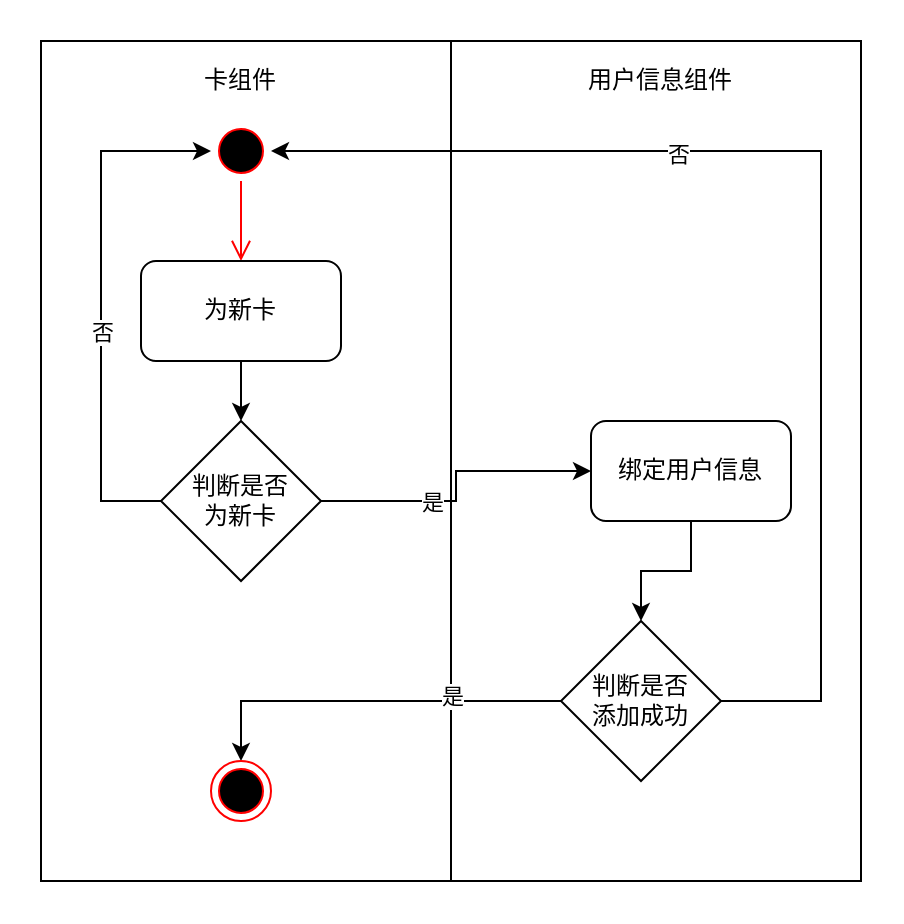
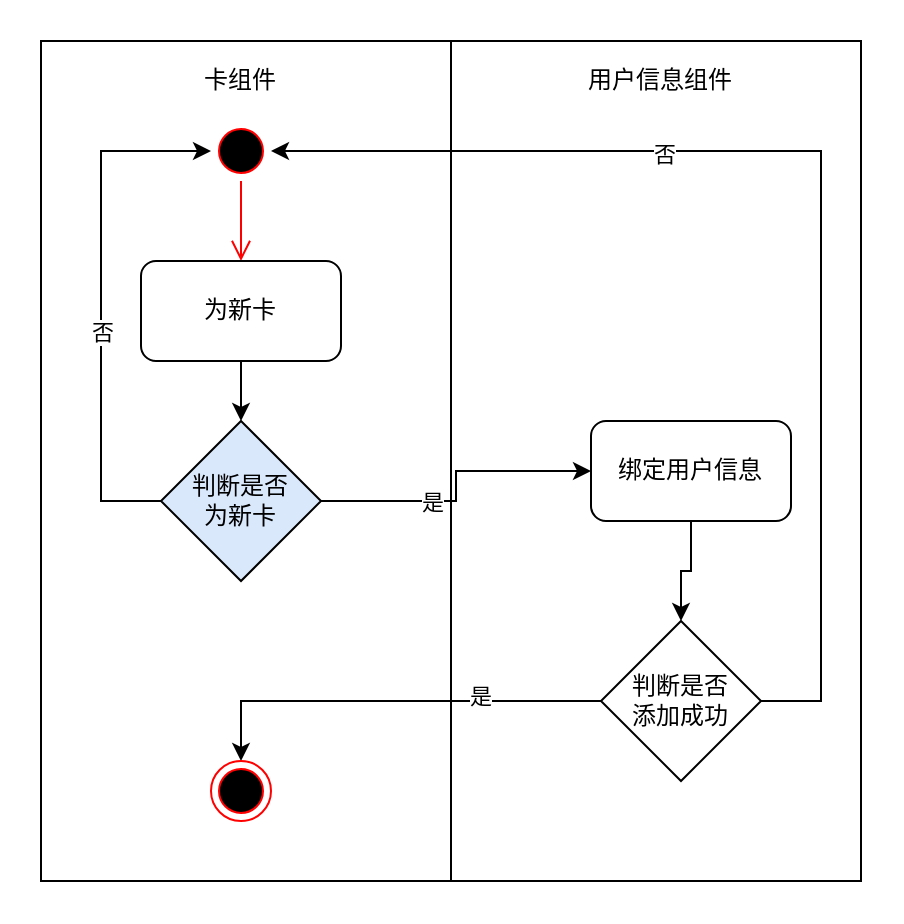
- <mxCell id="14" value="判断是否&lt;br&gt;为新卡" style="rhombus;whiteSpace=wrap;html=1;" vertex="1" parent="1"><mxGeometry x="80" y="210" width="80" height="80" as="geometry" /></mxCell>
+ <mxCell id="14" value="判断是否&lt;br&gt;为新卡" style="rhombus;whiteSpace=wrap;html=1;fillColor=#dae8fc;" vertex="1" parent="1"><mxGeometry x="80" y="210" width="80" height="80" as="geometry" /></mxCell>
- <mxCell id="21" value="判断是否&lt;br&gt;添加成功" style="rhombus;whiteSpace=wrap;html=1;" vertex="1" parent="1"><mxGeometry x="280" y="310" width="80" height="80" as="geometry" /></mxCell>
+ <mxCell id="21" value="判断是否&lt;br&gt;添加成功" style="rhombus;whiteSpace=wrap;html=1;" vertex="1" parent="1"><mxGeometry x="300" y="310" width="80" height="80" as="geometry" /></mxCell>
